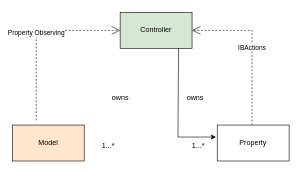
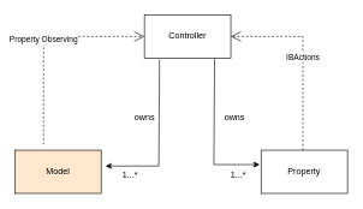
- <mxCell id="3" value="Controller" style="rounded=0;whiteSpace=wrap;html=1;fillColor=#d5e8d4;" vertex="1" parent="1"><mxGeometry x="200" y="20" width="120" height="60" as="geometry" /></mxCell>
+ <mxCell id="3" value="Controller" style="rounded=0;whiteSpace=wrap;html=1;" vertex="1" parent="1"><mxGeometry x="200" y="20" width="120" height="60" as="geometry" /></mxCell>
+ <mxCell id="5" value="" style="endArrow=classic;html=1;rounded=0;exitX=0.175;exitY=1.033;exitDx=0;exitDy=0;exitPerimeter=0;entryX=1.05;entryY=0.367;entryDx=0;entryDy=0;entryPerimeter=0;" edge="1" parent="1" source="3" target="2"><mxGeometry width="50" height="50" relative="1" as="geometry"><mxPoint x="250" y="280" as="sourcePoint" /><mxPoint x="240" y="240" as="targetPoint" /><Array as="points"><mxPoint x="220" y="230" /></Array></mxGeometry></mxCell>
